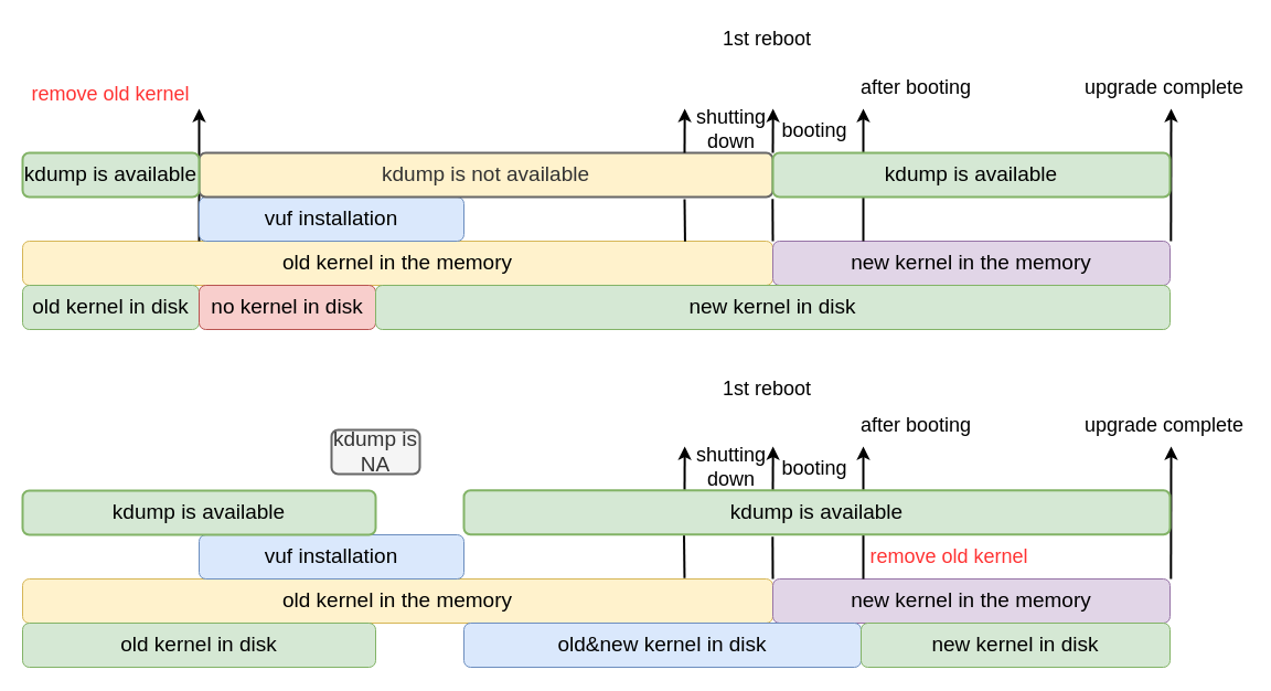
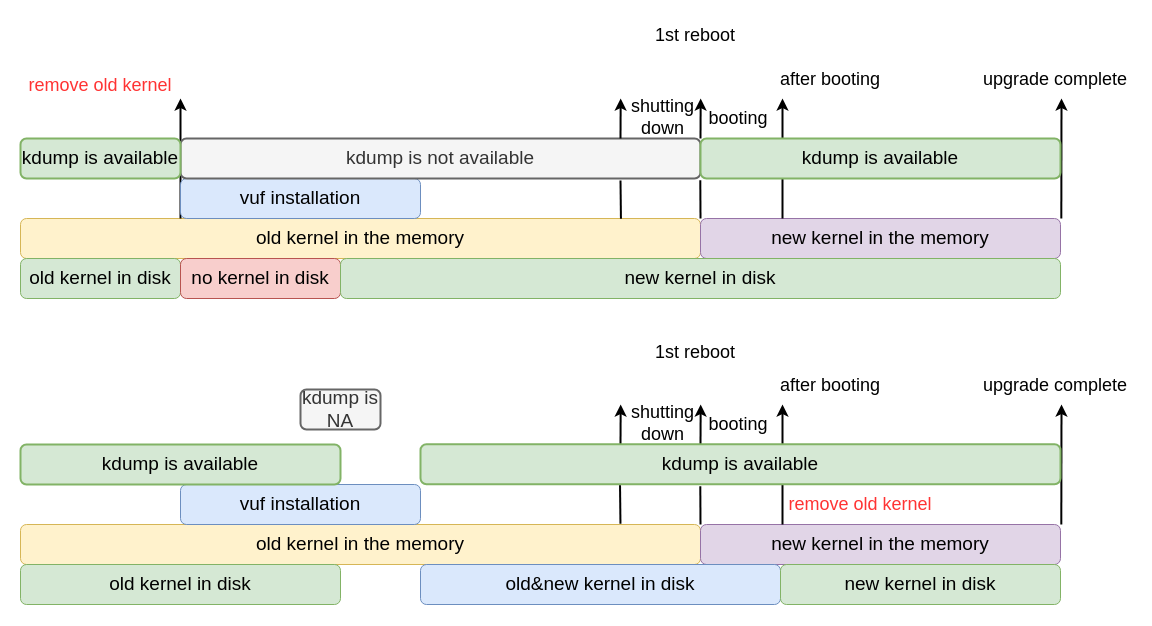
- <mxCell id="11" value="&lt;font style=&quot;font-size: 19px&quot;&gt;kdump is not available&lt;/font&gt;" style="rounded=1;whiteSpace=wrap;html=1;fillColor=#fff2cc;strokeColor=#666666;fontColor=#333333;strokeWidth=2;sketch=0;" parent="1" vertex="1"><mxGeometry x="180" y="138" width="520" height="40" as="geometry" /></mxCell>
+ <mxCell id="11" value="&lt;font style=&quot;font-size: 19px&quot;&gt;kdump is not available&lt;/font&gt;" style="rounded=1;whiteSpace=wrap;html=1;fillColor=#f5f5f5;strokeColor=#666666;fontColor=#333333;strokeWidth=2;sketch=0;" parent="1" vertex="1"><mxGeometry x="180" y="138" width="520" height="40" as="geometry" /></mxCell>
